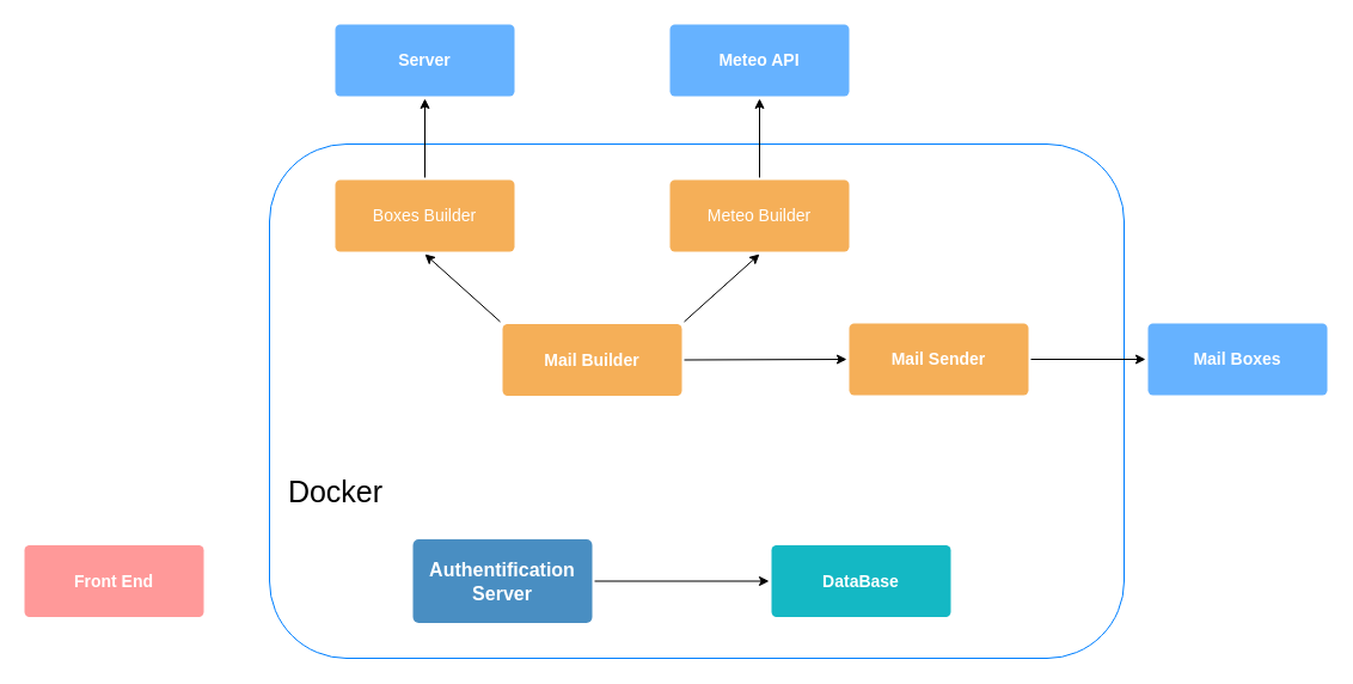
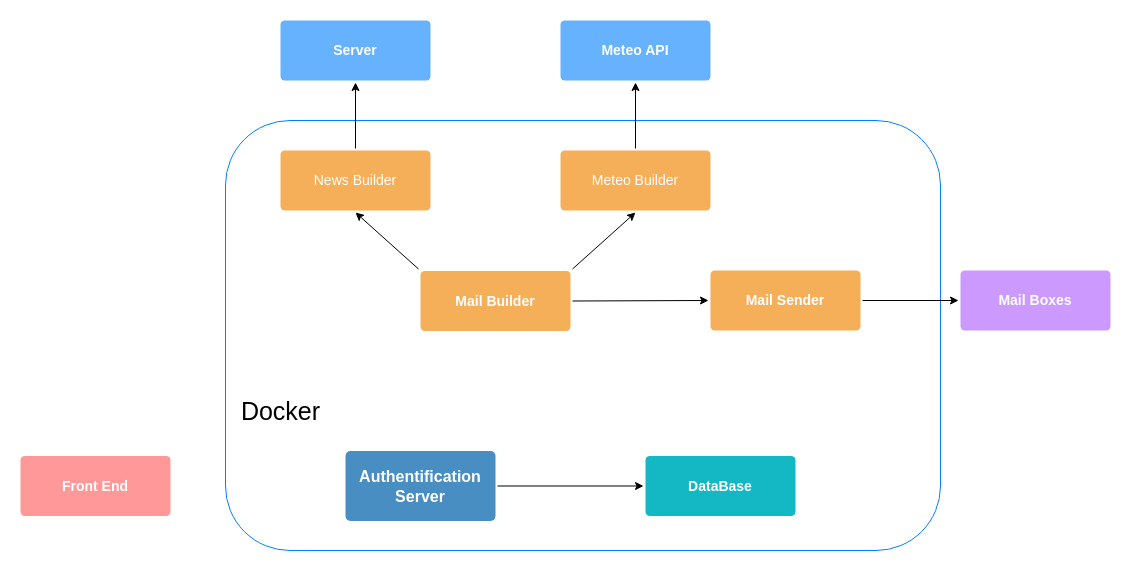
- <mxCell id="7" value="Boxes Builder" style="rounded=1;whiteSpace=wrap;html=1;shadow=0;labelBackgroundColor=none;strokeColor=none;strokeWidth=3;fillColor=#f5af58;fontFamily=Helvetica;fontSize=14;fontColor=#FFFFFF;align=center;spacing=5;arcSize=7;perimeterSpacing=2;" parent="1" vertex="1"><mxGeometry x="280" y="150" width="150" height="60" as="geometry" /></mxCell>
+ <mxCell id="7" value="News Builder" style="rounded=1;whiteSpace=wrap;html=1;shadow=0;labelBackgroundColor=none;strokeColor=none;strokeWidth=3;fillColor=#f5af58;fontFamily=Helvetica;fontSize=14;fontColor=#FFFFFF;align=center;spacing=5;arcSize=7;perimeterSpacing=2;" parent="1" vertex="1"><mxGeometry x="280" y="150" width="150" height="60" as="geometry" /></mxCell>
- <mxCell id="13" value="Mail Boxes" style="rounded=1;whiteSpace=wrap;html=1;shadow=0;labelBackgroundColor=none;strokeColor=none;strokeWidth=3;fillColor=#66b2ff;fontFamily=Helvetica;fontSize=14;fontColor=#FFFFFF;align=center;spacing=5;fontStyle=1;arcSize=7;perimeterSpacing=2;" vertex="1" parent="1"><mxGeometry x="960" y="270" width="150" height="60" as="geometry" /></mxCell>
+ <mxCell id="13" value="Mail Boxes" style="rounded=1;whiteSpace=wrap;html=1;shadow=0;labelBackgroundColor=none;strokeColor=none;strokeWidth=3;fillColor=#CC99FF;fontFamily=Helvetica;fontSize=14;fontColor=#FFFFFF;align=center;spacing=5;fontStyle=1;arcSize=7;perimeterSpacing=2;" vertex="1" parent="1"><mxGeometry x="960" y="270" width="150" height="60" as="geometry" /></mxCell>
